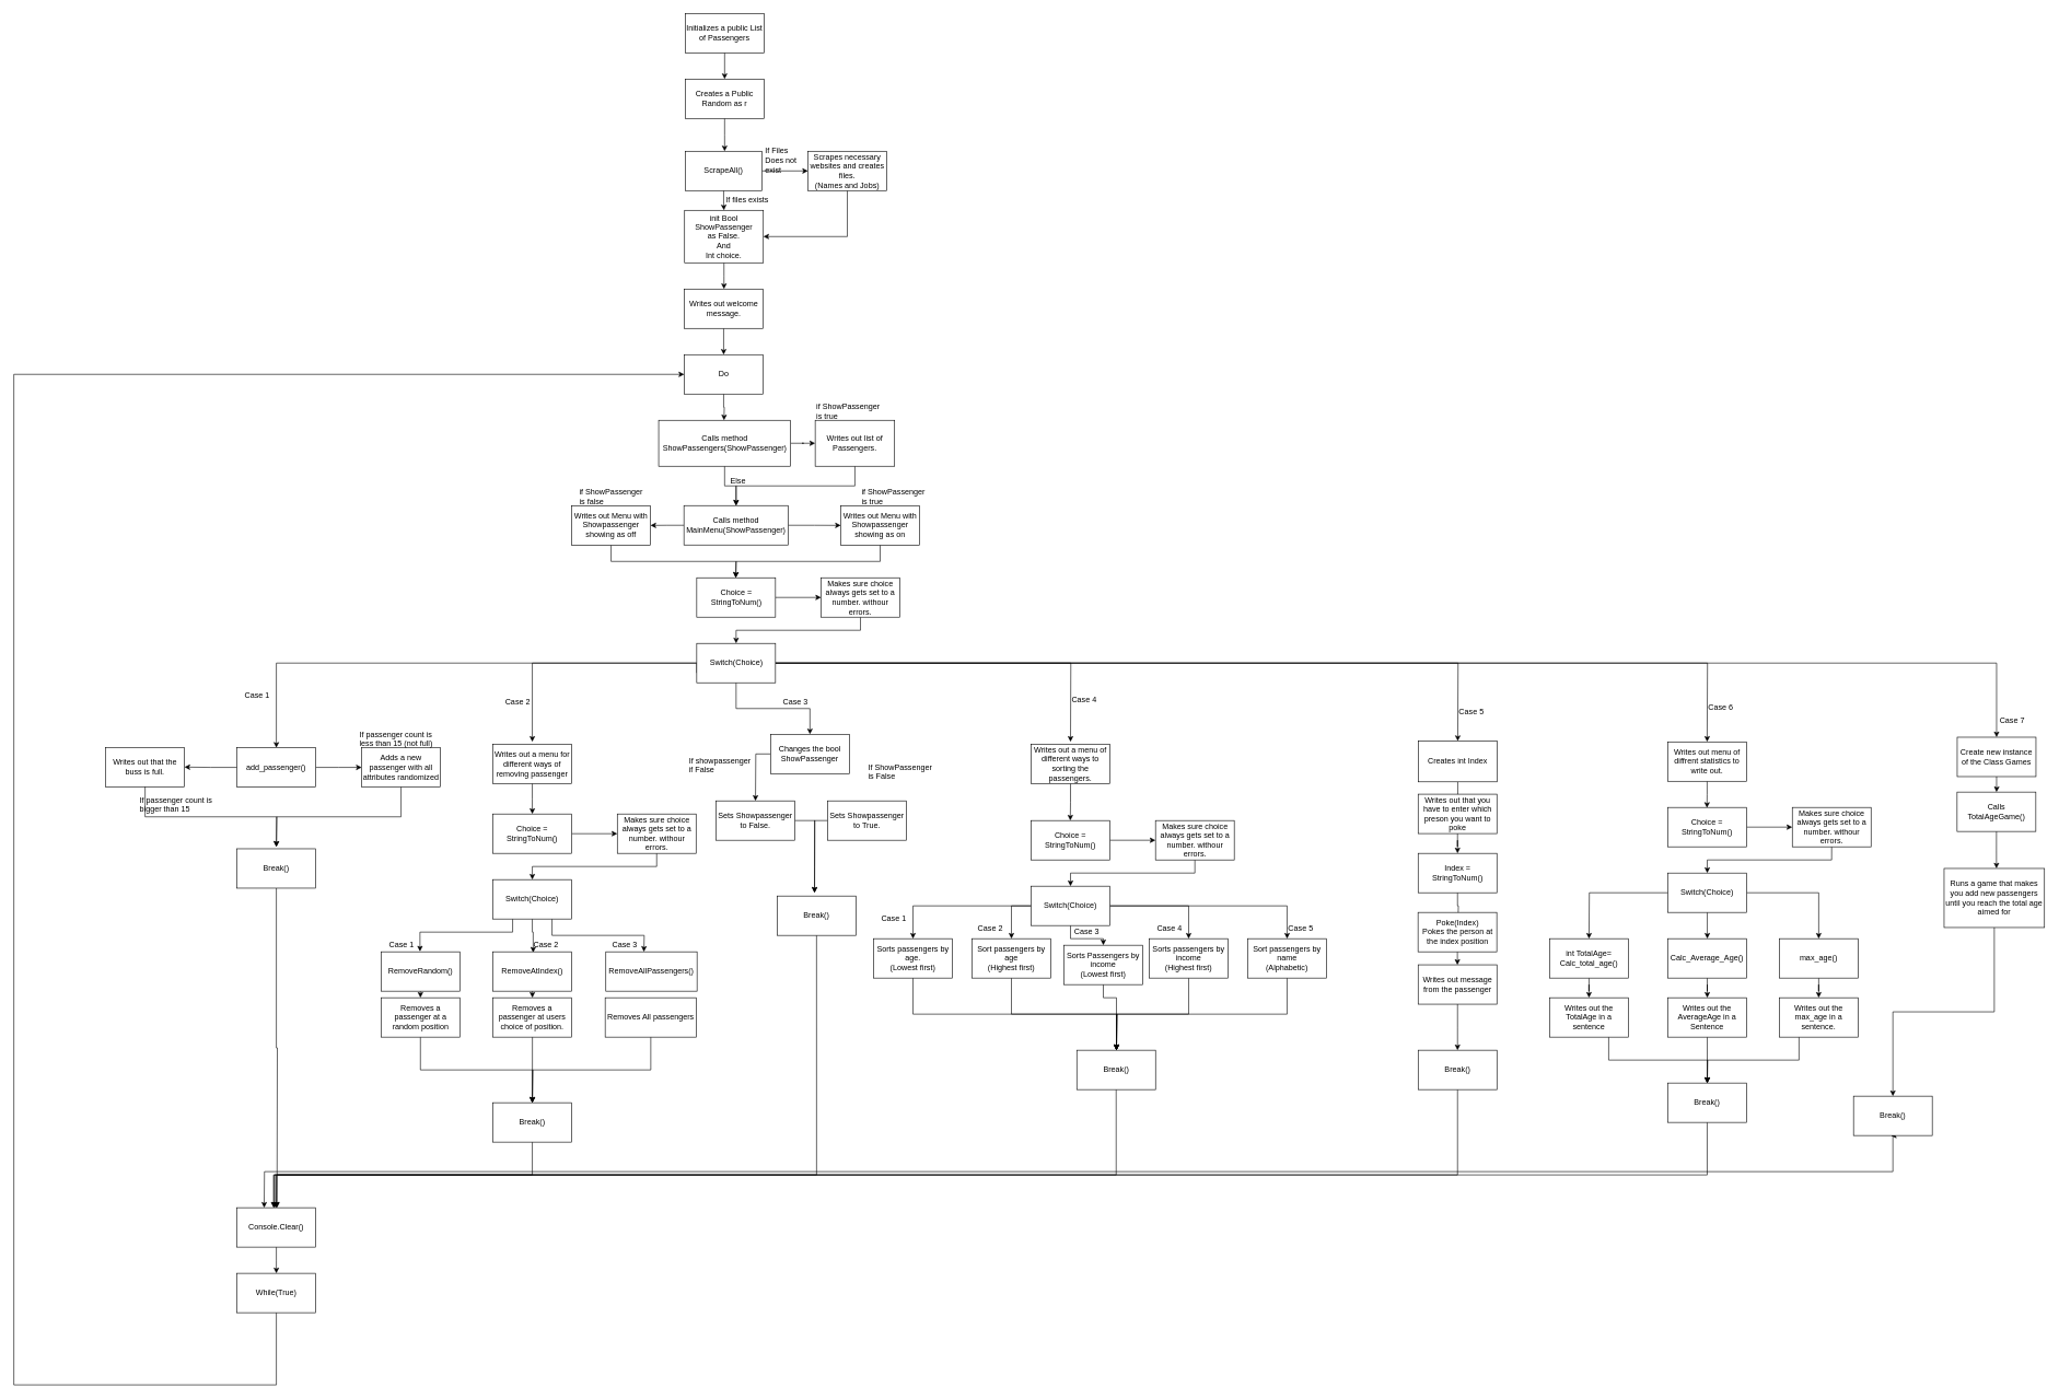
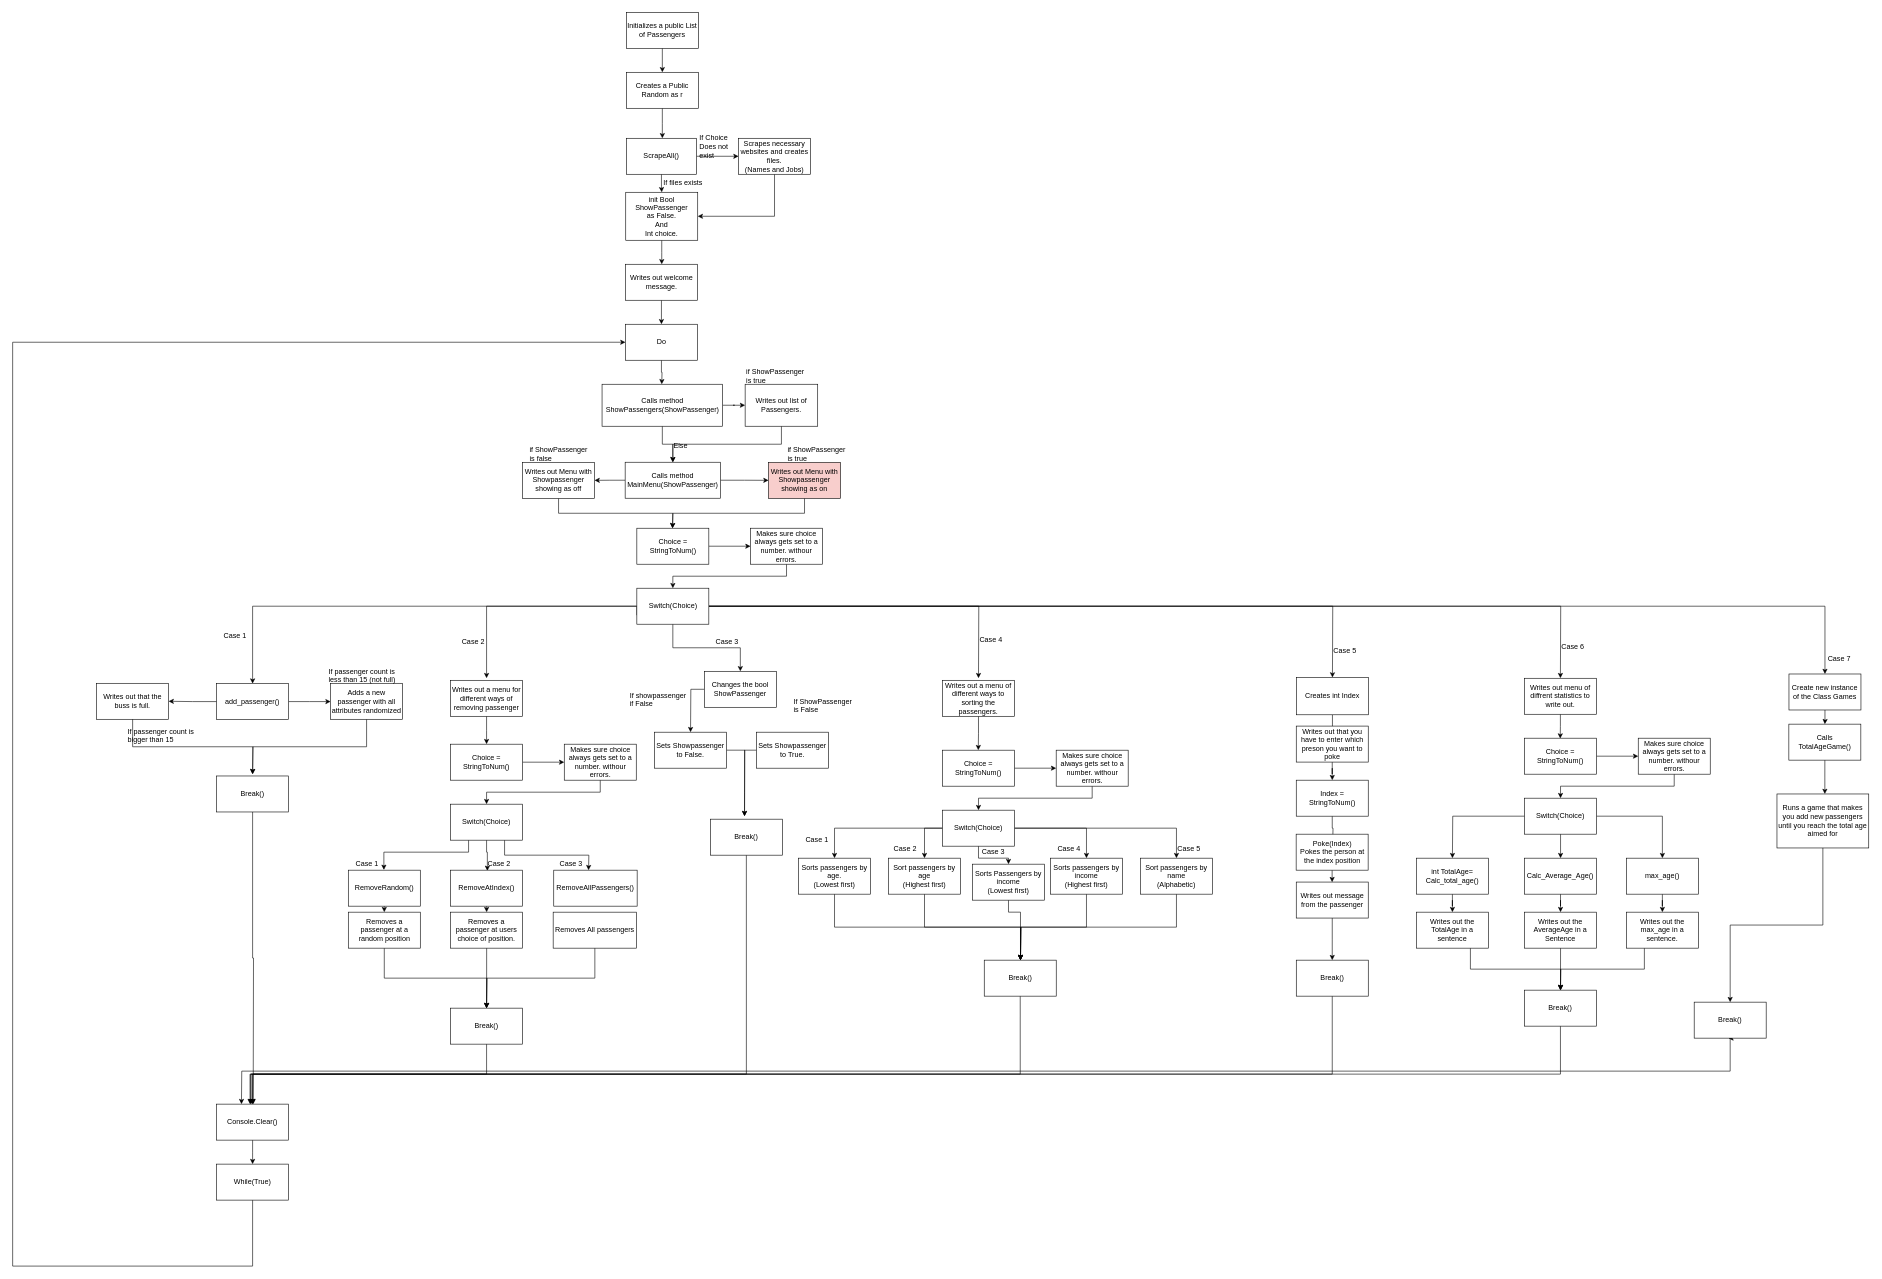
- <mxCell id="11" value="&lt;div&gt;If Files &lt;br&gt;&lt;/div&gt;&lt;div&gt;Does not &lt;br&gt;&lt;/div&gt;&lt;div&gt;exist&lt;/div&gt;" style="text;html=1;resizable=0;points=[];autosize=1;align=left;verticalAlign=top;spacingTop=-4;" vertex="1" parent="1"><mxGeometry x="1163" y="220" width="70" height="40" as="geometry" /></mxCell>
+ <mxCell id="11" value="&lt;div&gt;If Choice &lt;br&gt;&lt;/div&gt;&lt;div&gt;Does not &lt;br&gt;&lt;/div&gt;&lt;div&gt;exist&lt;/div&gt;" style="text;html=1;resizable=0;points=[];autosize=1;align=left;verticalAlign=top;spacingTop=-4;" vertex="1" parent="1"><mxGeometry x="1163" y="220" width="70" height="40" as="geometry" /></mxCell>
- <mxCell id="28" value="Else" style="text;html=1;resizable=0;points=[];autosize=1;align=left;verticalAlign=top;spacingTop=-4;" vertex="1" parent="1"><mxGeometry x="1110" y="723" width="40" height="20" as="geometry" /></mxCell>
+ <mxCell id="28" value="Else" style="text;html=1;resizable=0;points=[];autosize=1;align=left;verticalAlign=top;spacingTop=-4;" vertex="1" parent="1"><mxGeometry x="1120" y="733" width="40" height="20" as="geometry" /></mxCell>
- <mxCell id="30" value="&lt;div&gt;Writes out Menu with&lt;/div&gt;&lt;div&gt;Showpassenger showing as on&lt;br&gt;&lt;/div&gt;" style="rounded=0;whiteSpace=wrap;html=1;" vertex="1" parent="1"><mxGeometry x="1280" y="770.241" width="120" height="60" as="geometry" /></mxCell>
+ <mxCell id="30" value="&lt;div&gt;Writes out Menu with&lt;/div&gt;&lt;div&gt;Showpassenger showing as on&lt;br&gt;&lt;/div&gt;" style="rounded=0;whiteSpace=wrap;html=1;fillColor=#f8cecc;" vertex="1" parent="1"><mxGeometry x="1280" y="770.241" width="120" height="60" as="geometry" /></mxCell>
